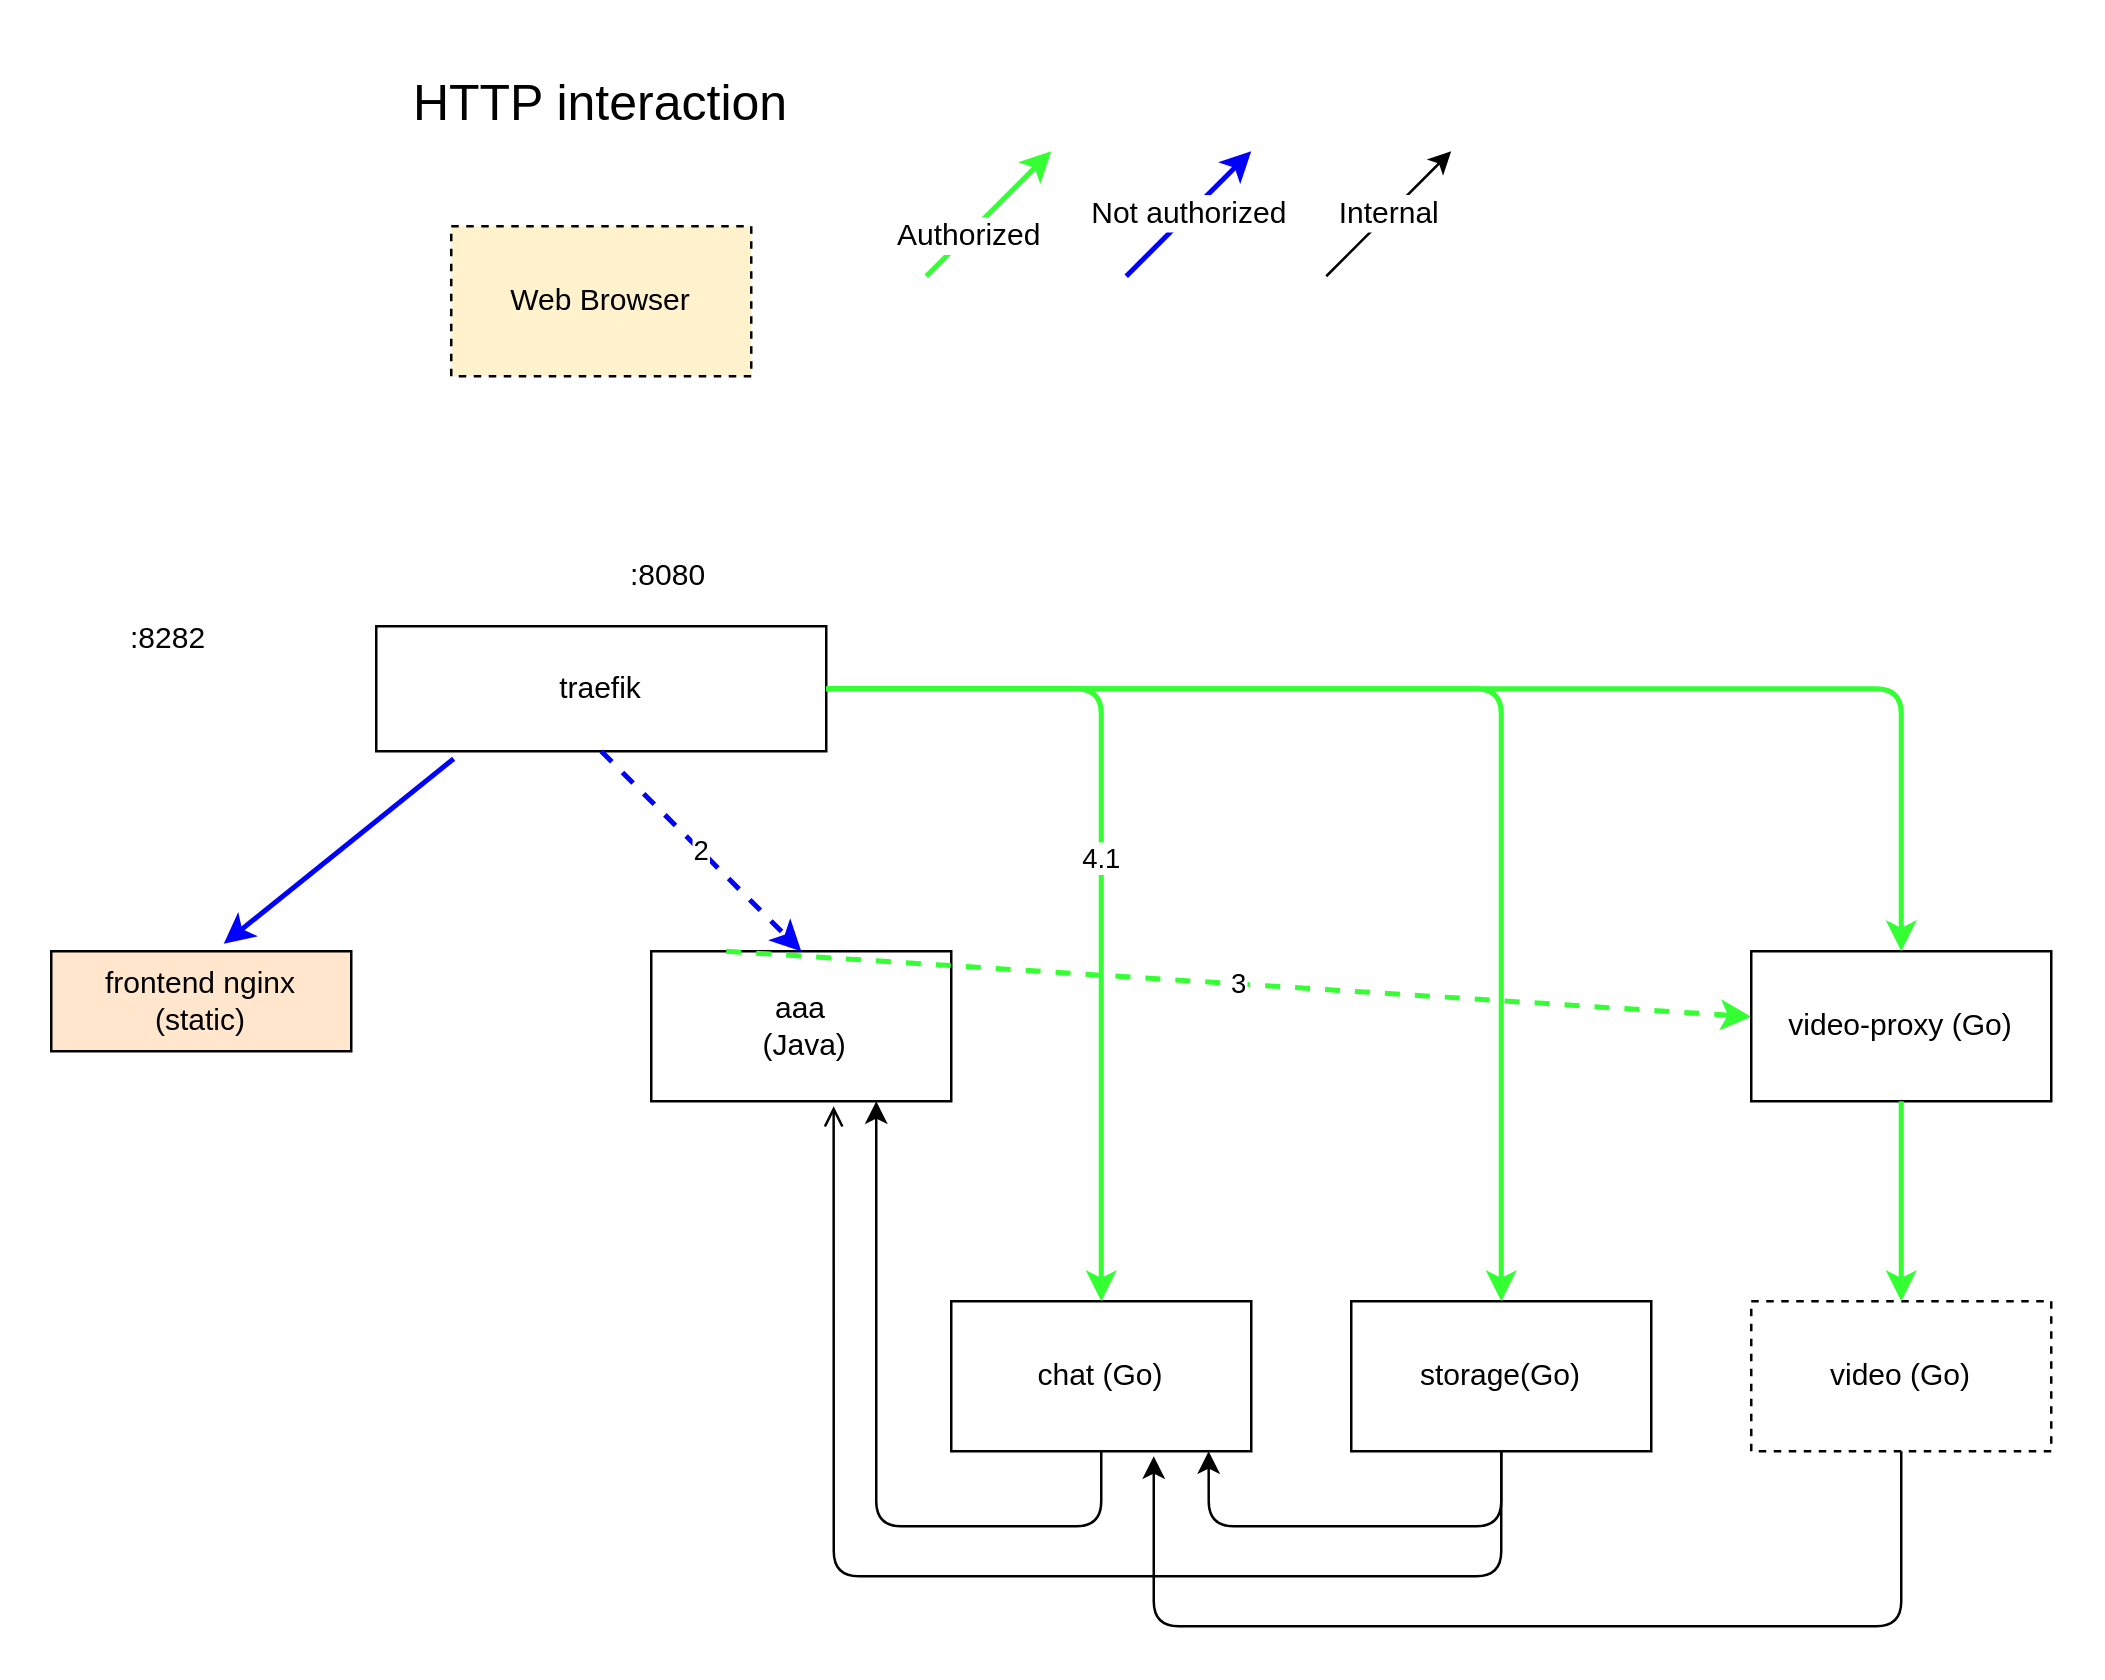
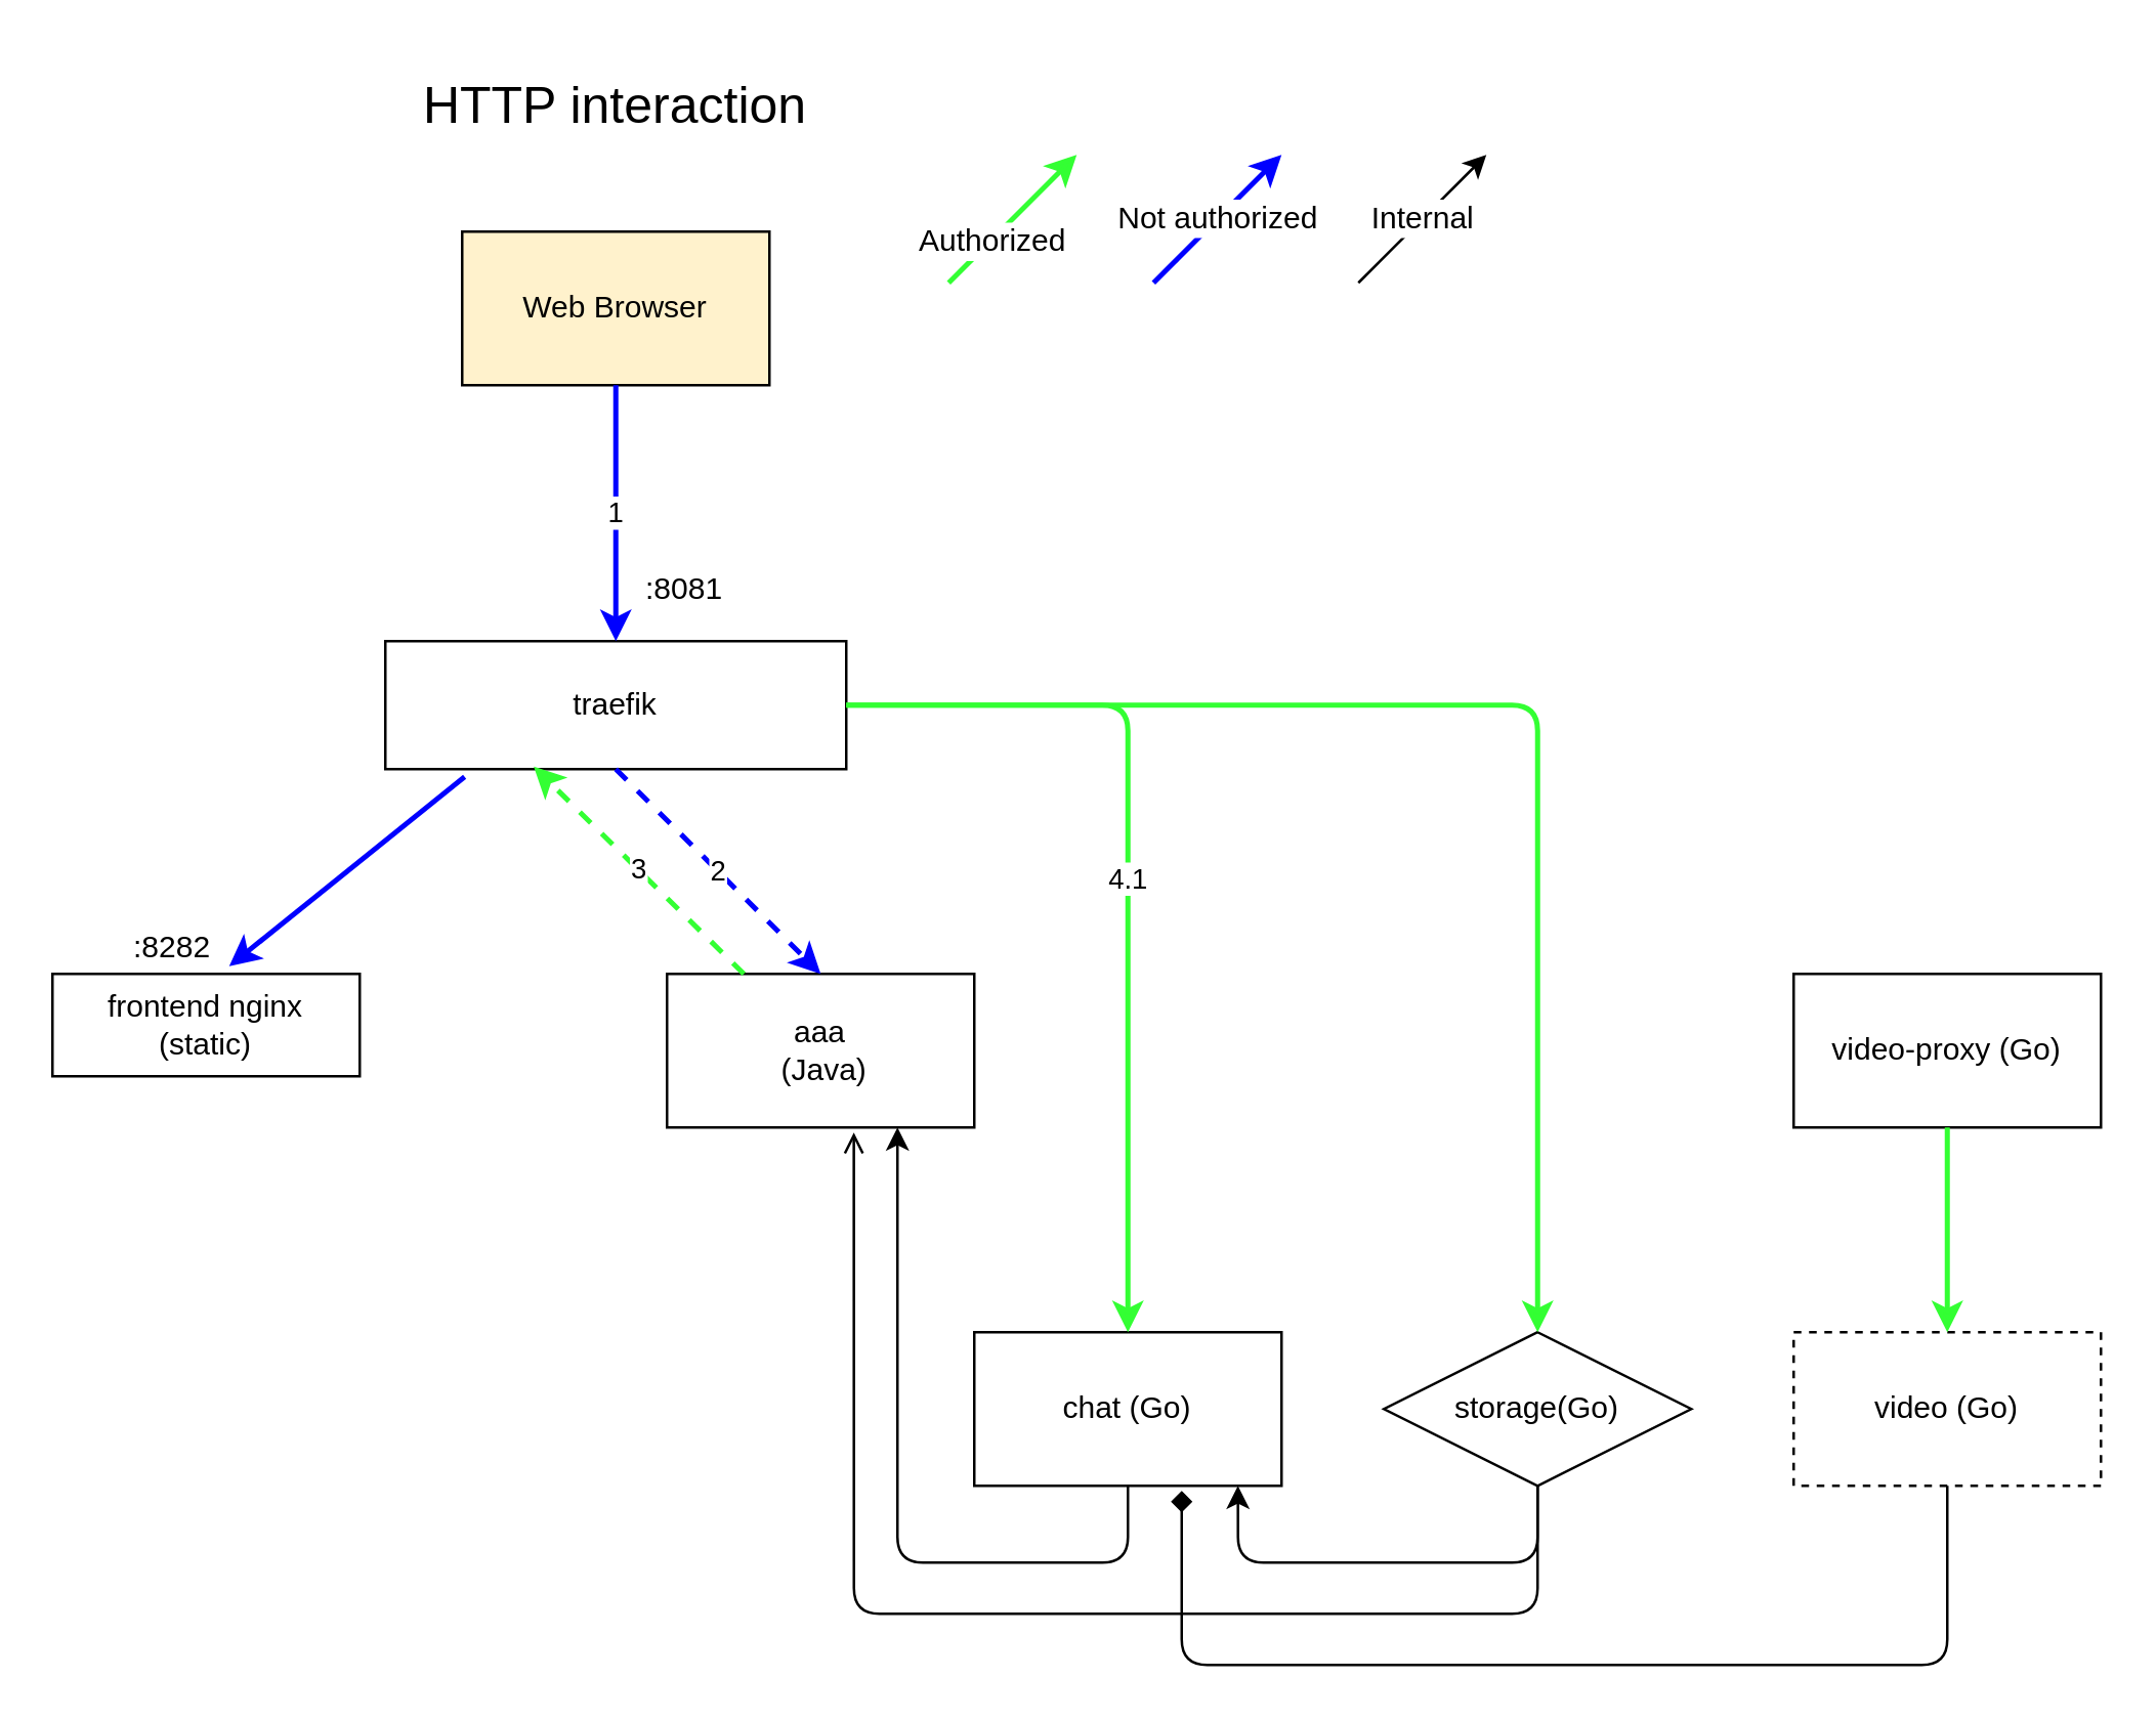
- <mxCell id="2" value="Web Browser" style="rounded=0;whiteSpace=wrap;html=1;fillColor=#FFF2CC;dashed=1;" parent="1" vertex="1"><mxGeometry x="180" y="90" width="120" height="60" as="geometry" /></mxCell>
+ <mxCell id="2" value="Web Browser" style="rounded=0;whiteSpace=wrap;html=1;fillColor=#FFF2CC;" parent="1" vertex="1"><mxGeometry x="180" y="90" width="120" height="60" as="geometry" /></mxCell>
+ <mxCell id="14" value="1" style="edgeStyle=orthogonalEdgeStyle;rounded=0;orthogonalLoop=1;jettySize=auto;html=1;exitX=0.5;exitY=1;exitDx=0;exitDy=0;strokeWidth=2;strokeColor=#0000FF;entryX=0.5;entryY=0;entryDx=0;entryDy=0;" parent="1" source="2" target="5" edge="1"><mxGeometry relative="1" as="geometry"><mxPoint x="239.5" y="230" as="targetPoint" /><Array as="points" /><mxPoint x="239.5" y="150" as="sourcePoint" /></mxGeometry></mxCell>
- <mxCell id="15" value="&lt;div&gt;:8080&lt;/div&gt;" style="text;html=1;resizable=0;points=[];autosize=1;align=left;verticalAlign=top;spacingTop=-4;" parent="1" vertex="1"><mxGeometry x="250" y="220" width="50" height="20" as="geometry" /></mxCell>
+ <mxCell id="15" value="&lt;div&gt;:8081&lt;/div&gt;" style="text;html=1;resizable=0;points=[];autosize=1;align=left;verticalAlign=top;spacingTop=-4;" parent="1" vertex="1"><mxGeometry x="250" y="220" width="50" height="20" as="geometry" /></mxCell>
- <mxCell id="6" value=":8282" style="text;html=1;resizable=0;points=[];autosize=1;align=left;verticalAlign=top;spacingTop=-4;" parent="1" vertex="1"><mxGeometry x="50" y="245" width="50" height="20" as="geometry" /></mxCell>
+ <mxCell id="6" value=":8282" style="text;html=1;resizable=0;points=[];autosize=1;align=left;verticalAlign=top;spacingTop=-4;" parent="1" vertex="1"><mxGeometry x="50" y="360" width="50" height="20" as="geometry" /></mxCell>
- <mxCell id="21" value="" style="endArrow=classic;html=1;strokeColor=#33FF33;strokeWidth=2;exitX=1;exitY=0.5;exitDx=0;exitDy=0;entryX=0.5;entryY=0;entryDx=0;entryDy=0;" edge="1" parent="1" source="5" target="19"><mxGeometry width="50" height="50" relative="1" as="geometry"><mxPoint x="490" y="275" as="sourcePoint" /><mxPoint x="760" y="520" as="targetPoint" /><Array as="points"><mxPoint x="760" y="275" /></Array></mxGeometry></mxCell>
- <mxCell id="7" value="3" style="endArrow=classic;html=1;exitX=0.25;exitY=0;exitDx=0;exitDy=0;strokeColor=#33FF33;strokeWidth=2;fillColor=#d5e8d4;dashed=1;" parent="1" source="3" target="19" edge="1"><mxGeometry width="50" height="50" relative="1" as="geometry"><mxPoint x="180" y="410" as="sourcePoint" /><mxPoint x="130" y="450" as="targetPoint" /></mxGeometry></mxCell>
+ <mxCell id="7" value="3" style="endArrow=classic;html=1;exitX=0.25;exitY=0;exitDx=0;exitDy=0;strokeColor=#33FF33;strokeWidth=2;entryX=0.322;entryY=0.98;entryDx=0;entryDy=0;entryPerimeter=0;fillColor=#d5e8d4;dashed=1;" parent="1" source="3" target="5" edge="1"><mxGeometry width="50" height="50" relative="1" as="geometry"><mxPoint x="180" y="410" as="sourcePoint" /><mxPoint x="130" y="450" as="targetPoint" /></mxGeometry></mxCell>
- <mxCell id="13" value="&lt;div&gt;frontend nginx&lt;/div&gt;&lt;div&gt;(static)&lt;br&gt;&lt;/div&gt;" style="rounded=0;whiteSpace=wrap;html=1;fillColor=#ffe6cc;" parent="1" vertex="1"><mxGeometry x="20" y="380" width="120" height="40" as="geometry" /></mxCell>
+ <mxCell id="13" value="&lt;div&gt;frontend nginx&lt;/div&gt;&lt;div&gt;(static)&lt;br&gt;&lt;/div&gt;" style="rounded=0;whiteSpace=wrap;html=1;fillColor=#FFFFFF;" parent="1" vertex="1"><mxGeometry x="20" y="380" width="120" height="40" as="geometry" /></mxCell>
- <mxCell id="17" value="&lt;div&gt;storage(Go)&lt;/div&gt;" style="rounded=0;whiteSpace=wrap;html=1;fillColor=#FFFFFF;" vertex="1" parent="1"><mxGeometry x="540" y="520" width="120" height="60" as="geometry" /></mxCell>
+ <mxCell id="17" value="&lt;div&gt;storage(Go)&lt;/div&gt;" style="rhombus;whiteSpace=wrap;html=1;fillColor=#FFFFFF;" vertex="1" parent="1"><mxGeometry x="540" y="520" width="120" height="60" as="geometry" /></mxCell>
- <mxCell id="26" value="" style="endArrow=classic;html=1;exitX=0.5;exitY=1;exitDx=0;exitDy=0;entryX=0.675;entryY=1.033;entryDx=0;entryDy=0;entryPerimeter=0;" edge="1" parent="1" source="18" target="4"><mxGeometry width="50" height="50" relative="1" as="geometry"><mxPoint x="690" y="480" as="sourcePoint" /><mxPoint x="740" y="430" as="targetPoint" /><Array as="points"><mxPoint x="760" y="650" /><mxPoint x="461" y="650" /></Array></mxGeometry></mxCell>
+ <mxCell id="26" value="" style="endArrow=diamond;html=1;exitX=0.5;exitY=1;exitDx=0;exitDy=0;entryX=0.675;entryY=1.033;entryDx=0;entryDy=0;entryPerimeter=0;" edge="1" parent="1" source="18" target="4"><mxGeometry width="50" height="50" relative="1" as="geometry"><mxPoint x="690" y="480" as="sourcePoint" /><mxPoint x="740" y="430" as="targetPoint" /><Array as="points"><mxPoint x="760" y="650" /><mxPoint x="461" y="650" /></Array></mxGeometry></mxCell>
